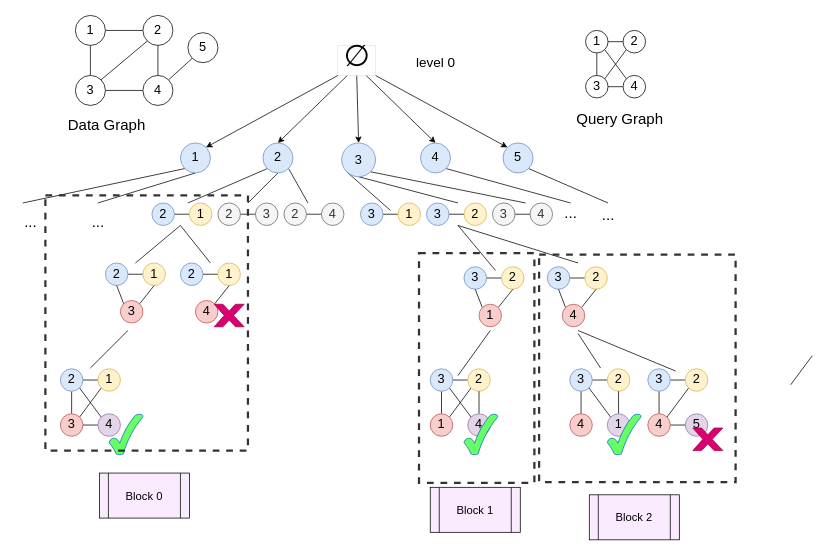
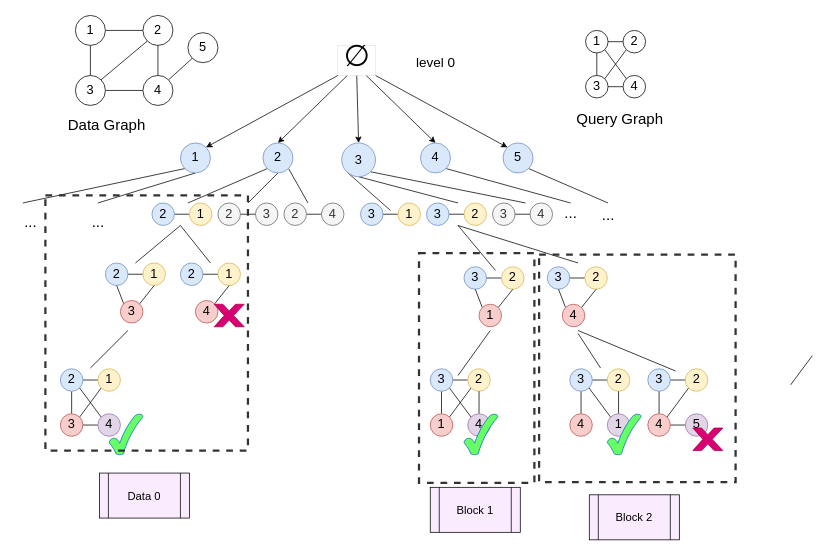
- <mxCell id="143" value="&lt;font style=&quot;font-size: 15px;&quot;&gt;Block 0&lt;/font&gt;" style="shape=process;whiteSpace=wrap;html=1;backgroundOutline=1;fillColor=#faebff;" vertex="1" parent="1"><mxGeometry x="132" y="630" width="120" height="60" as="geometry" /></mxCell>
+ <mxCell id="143" value="&lt;font style=&quot;font-size: 15px;&quot;&gt;Data 0&lt;/font&gt;" style="shape=process;whiteSpace=wrap;html=1;backgroundOutline=1;fillColor=#faebff;" vertex="1" parent="1"><mxGeometry x="132" y="630" width="120" height="60" as="geometry" /></mxCell>
